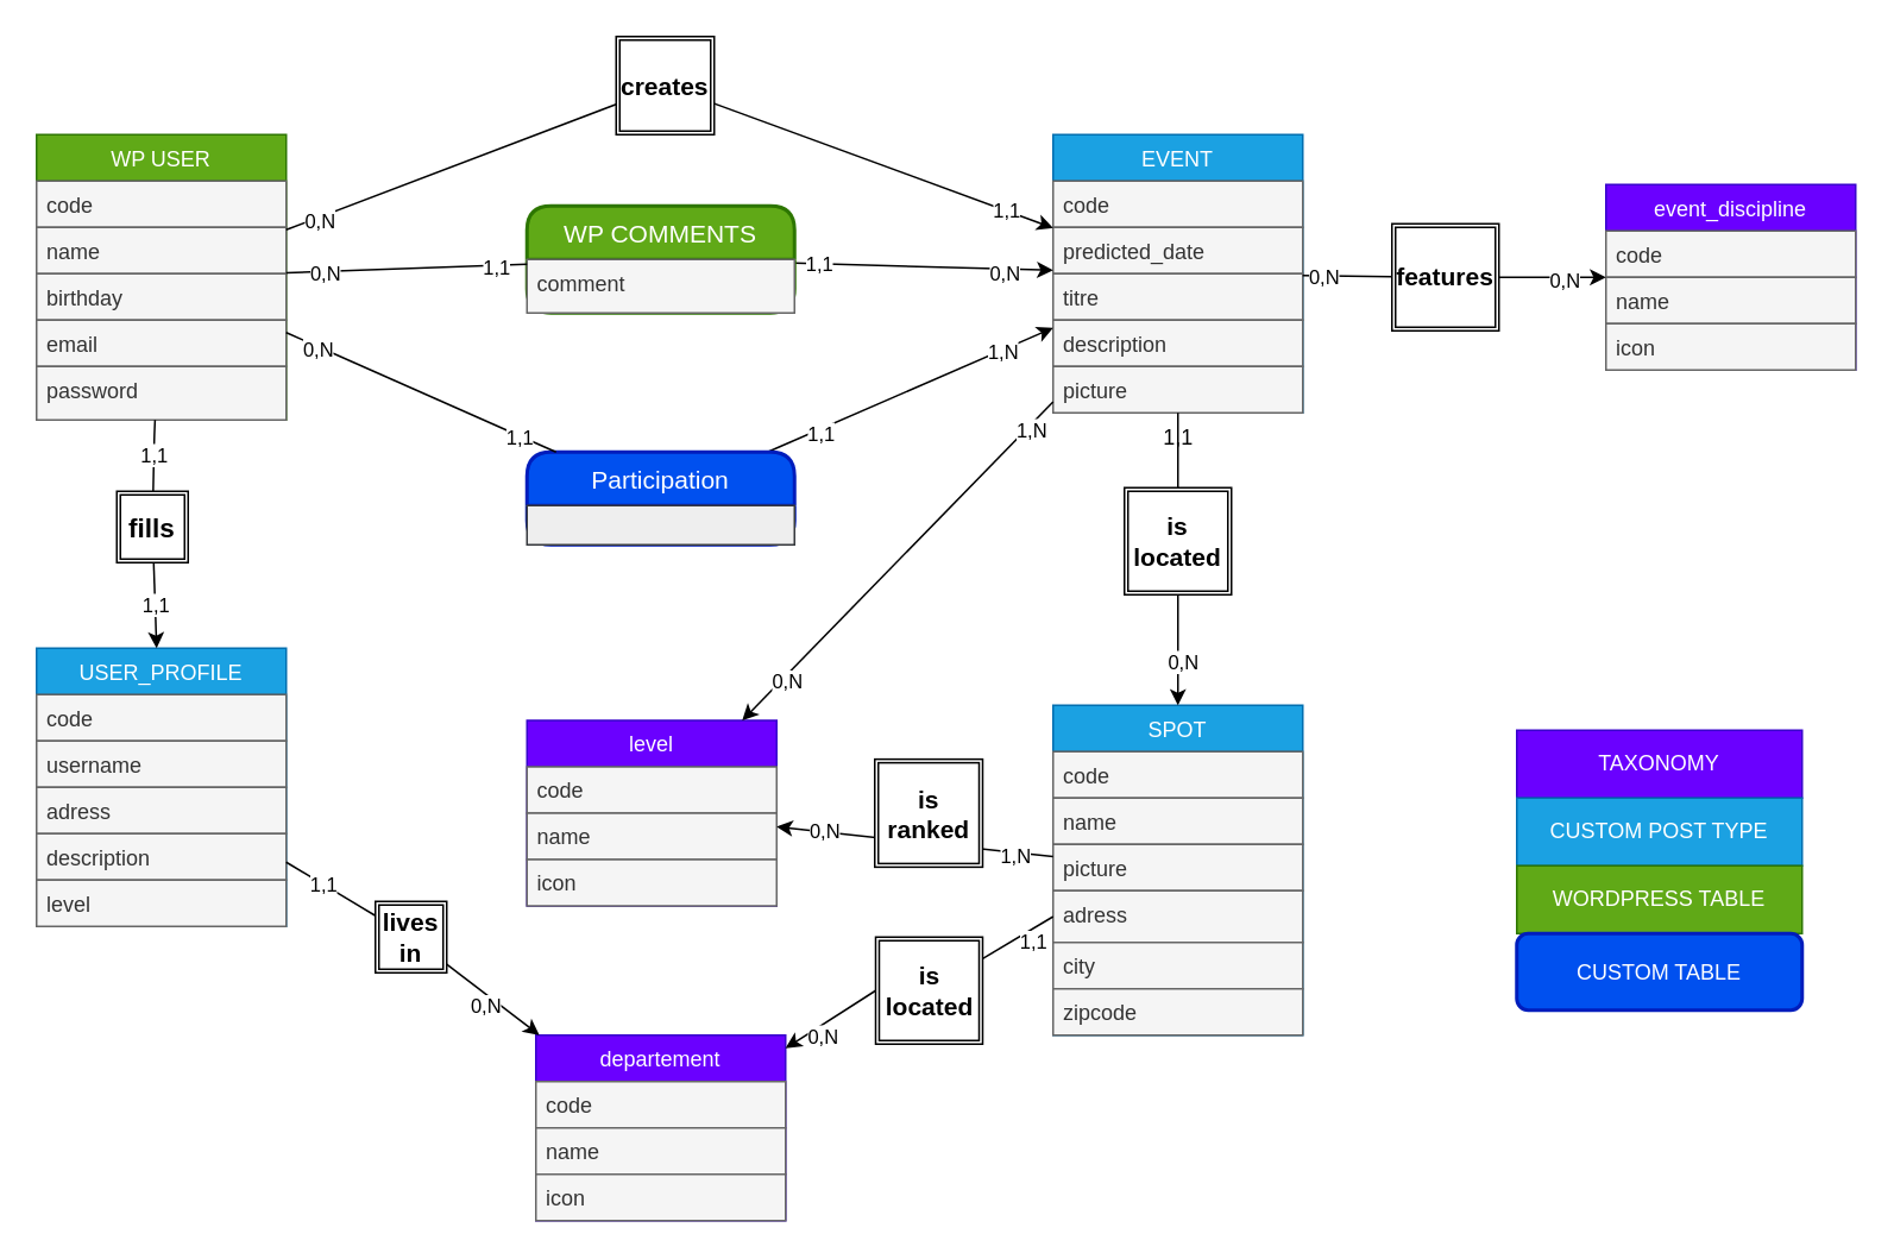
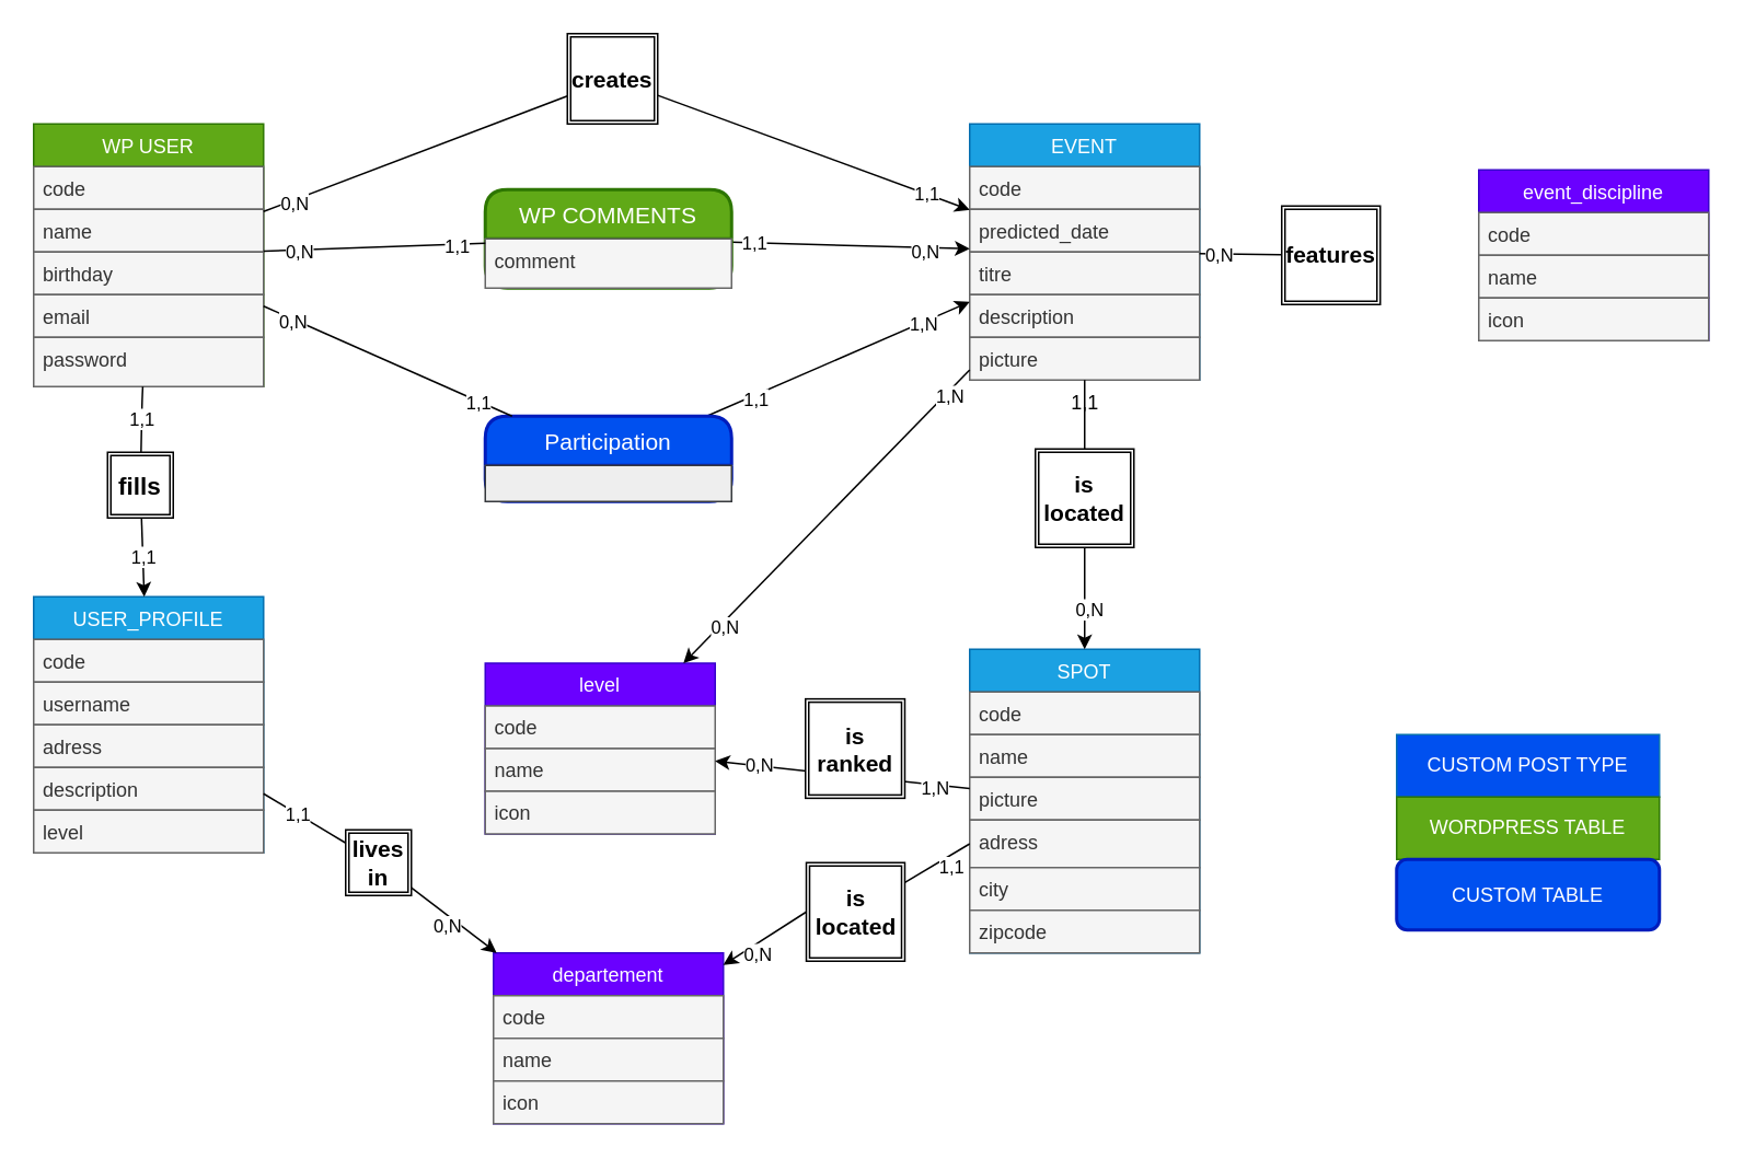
- <mxCell id="55" style="edgeStyle=none;html=1;startArrow=none;" parent="1" source="89" target="51" edge="1"><mxGeometry relative="1" as="geometry" /></mxCell>
- <mxCell id="56" value="0,N" style="edgeLabel;html=1;align=center;verticalAlign=middle;resizable=0;points=[];" parent="55" connectable="0" vertex="1"><mxGeometry x="0.646" relative="1" as="geometry"><mxPoint x="-13" y="1" as="offset" /></mxGeometry></mxCell>
- <mxCell id="93" value="TAXONOMY" style="rounded=0;whiteSpace=wrap;html=1;fillColor=#6a00ff;strokeColor=#3700CC;fontColor=#ffffff;" parent="1" vertex="1"><mxGeometry x="850" y="409" width="160" height="38" as="geometry" /></mxCell>
- <mxCell id="94" value="CUSTOM POST TYPE" style="rounded=0;whiteSpace=wrap;html=1;fillColor=#1ba1e2;strokeColor=#006EAF;fontColor=#ffffff;" parent="1" vertex="1"><mxGeometry x="850" y="447" width="160" height="38" as="geometry" /></mxCell>
+ <mxCell id="94" value="CUSTOM POST TYPE" style="rounded=0;whiteSpace=wrap;html=1;fillColor=#0050ef;strokeColor=#006EAF;fontColor=#ffffff;" parent="1" vertex="1"><mxGeometry x="850" y="447" width="160" height="38" as="geometry" /></mxCell>
